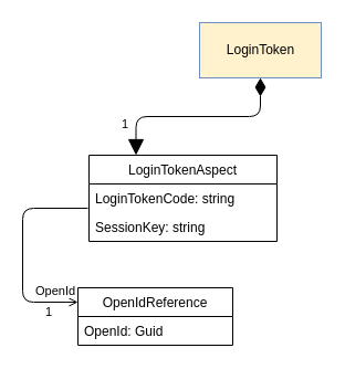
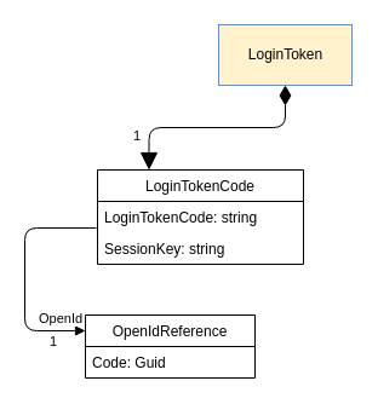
- <mxCell id="3" value="LoginTokenAspect" style="swimlane;fontStyle=0;childLayout=stackLayout;horizontal=1;startSize=26;fillColor=none;horizontalStack=0;resizeParent=1;resizeParentMax=0;resizeLast=0;collapsible=1;marginBottom=0;" parent="1" vertex="1"><mxGeometry x="80" y="140" width="170" height="78" as="geometry" /></mxCell>
+ <mxCell id="3" value="LoginTokenCode" style="swimlane;fontStyle=0;childLayout=stackLayout;horizontal=1;startSize=26;fillColor=none;horizontalStack=0;resizeParent=1;resizeParentMax=0;resizeLast=0;collapsible=1;marginBottom=0;" parent="1" vertex="1"><mxGeometry x="80" y="140" width="170" height="78" as="geometry" /></mxCell>
- <mxCell id="9" value="OpenId" style="endArrow=open;endFill=1;html=1;edgeStyle=orthogonalEdgeStyle;align=left;verticalAlign=top;entryX=0;entryY=0.25;entryDx=0;entryDy=0;exitX=-0.006;exitY=0.846;exitDx=0;exitDy=0;exitPerimeter=0;" parent="1" source="4" target="7" edge="1"><mxGeometry x="0.247" y="10" relative="1" as="geometry"><mxPoint x="0" y="147" as="sourcePoint" /><mxPoint x="420" y="230" as="targetPoint" /><Array as="points"><mxPoint x="20" y="188" /><mxPoint x="20" y="273" /></Array><mxPoint as="offset" /></mxGeometry></mxCell>
+ <mxCell id="9" value="OpenId" style="endArrow=block;endFill=1;html=1;edgeStyle=orthogonalEdgeStyle;align=left;verticalAlign=top;entryX=0;entryY=0.25;entryDx=0;entryDy=0;exitX=-0.006;exitY=0.846;exitDx=0;exitDy=0;exitPerimeter=0;" parent="1" source="4" target="7" edge="1"><mxGeometry x="0.247" y="10" relative="1" as="geometry"><mxPoint x="0" y="147" as="sourcePoint" /><mxPoint x="420" y="230" as="targetPoint" /><Array as="points"><mxPoint x="20" y="188" /><mxPoint x="20" y="273" /></Array><mxPoint as="offset" /></mxGeometry></mxCell>
- <mxCell id="8" value="OpenId: Guid" style="text;strokeColor=none;fillColor=none;align=left;verticalAlign=top;spacingLeft=4;spacingRight=4;overflow=hidden;rotatable=0;points=[[0,0.5],[1,0.5]];portConstraint=eastwest;" parent="7" vertex="1"><mxGeometry y="26" width="140" height="26" as="geometry" /></mxCell>
+ <mxCell id="8" value="Code: Guid" style="text;strokeColor=none;fillColor=none;align=left;verticalAlign=top;spacingLeft=4;spacingRight=4;overflow=hidden;rotatable=0;points=[[0,0.5],[1,0.5]];portConstraint=eastwest;" parent="7" vertex="1"><mxGeometry y="26" width="140" height="26" as="geometry" /></mxCell>
